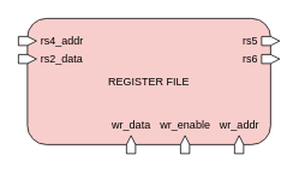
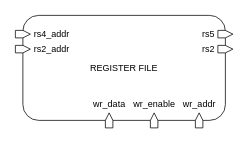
- <mxCell id="5" value="rs2_data" style="html=1;shadow=0;dashed=0;align=left;verticalAlign=middle;shape=mxgraph.arrows2.arrow;dy=0;dx=10;notch=0;labelPosition=right;verticalLabelPosition=middle;spacing=5;movable=1;resizable=1;rotatable=1;deletable=1;editable=1;locked=0;connectable=1;" vertex="1" parent="2"><mxGeometry y="40" width="20" height="10" as="geometry" /></mxCell>
+ <mxCell id="5" value="rs2_addr" style="html=1;shadow=0;dashed=0;align=left;verticalAlign=middle;shape=mxgraph.arrows2.arrow;dy=0;dx=10;notch=0;labelPosition=right;verticalLabelPosition=middle;spacing=5;movable=1;resizable=1;rotatable=1;deletable=1;editable=1;locked=0;connectable=1;" vertex="1" parent="2"><mxGeometry y="40" width="20" height="10" as="geometry" /></mxCell>
- <mxCell id="10" value="&lt;div&gt;rs6&lt;/div&gt;" style="html=1;shadow=0;dashed=0;align=right;verticalAlign=middle;shape=mxgraph.arrows2.arrow;dy=0;dx=10;notch=0;labelPosition=left;verticalLabelPosition=middle;spacing=5;movable=1;resizable=1;rotatable=1;deletable=1;editable=1;locked=0;connectable=1;" vertex="1" parent="2"><mxGeometry x="270" y="40" width="20" height="10" as="geometry" /></mxCell>
+ <mxCell id="10" value="&lt;div&gt;rs2&lt;/div&gt;" style="html=1;shadow=0;dashed=0;align=right;verticalAlign=middle;shape=mxgraph.arrows2.arrow;dy=0;dx=10;notch=0;labelPosition=left;verticalLabelPosition=middle;spacing=5;movable=1;resizable=1;rotatable=1;deletable=1;editable=1;locked=0;connectable=1;" vertex="1" parent="2"><mxGeometry x="270" y="40" width="20" height="10" as="geometry" /></mxCell>
- <mxCell id="3" value="REGISTER FILE" style="rounded=1;whiteSpace=wrap;html=1;movable=1;resizable=1;rotatable=1;deletable=1;editable=1;locked=0;connectable=1;fillColor=#f8cecc;" vertex="1" parent="2"><mxGeometry x="10" width="270" height="140" as="geometry" /></mxCell>
+ <mxCell id="3" value="REGISTER FILE" style="rounded=1;whiteSpace=wrap;html=1;movable=1;resizable=1;rotatable=1;deletable=1;editable=1;locked=0;connectable=1;" vertex="1" parent="2"><mxGeometry x="10" width="270" height="140" as="geometry" /></mxCell>
